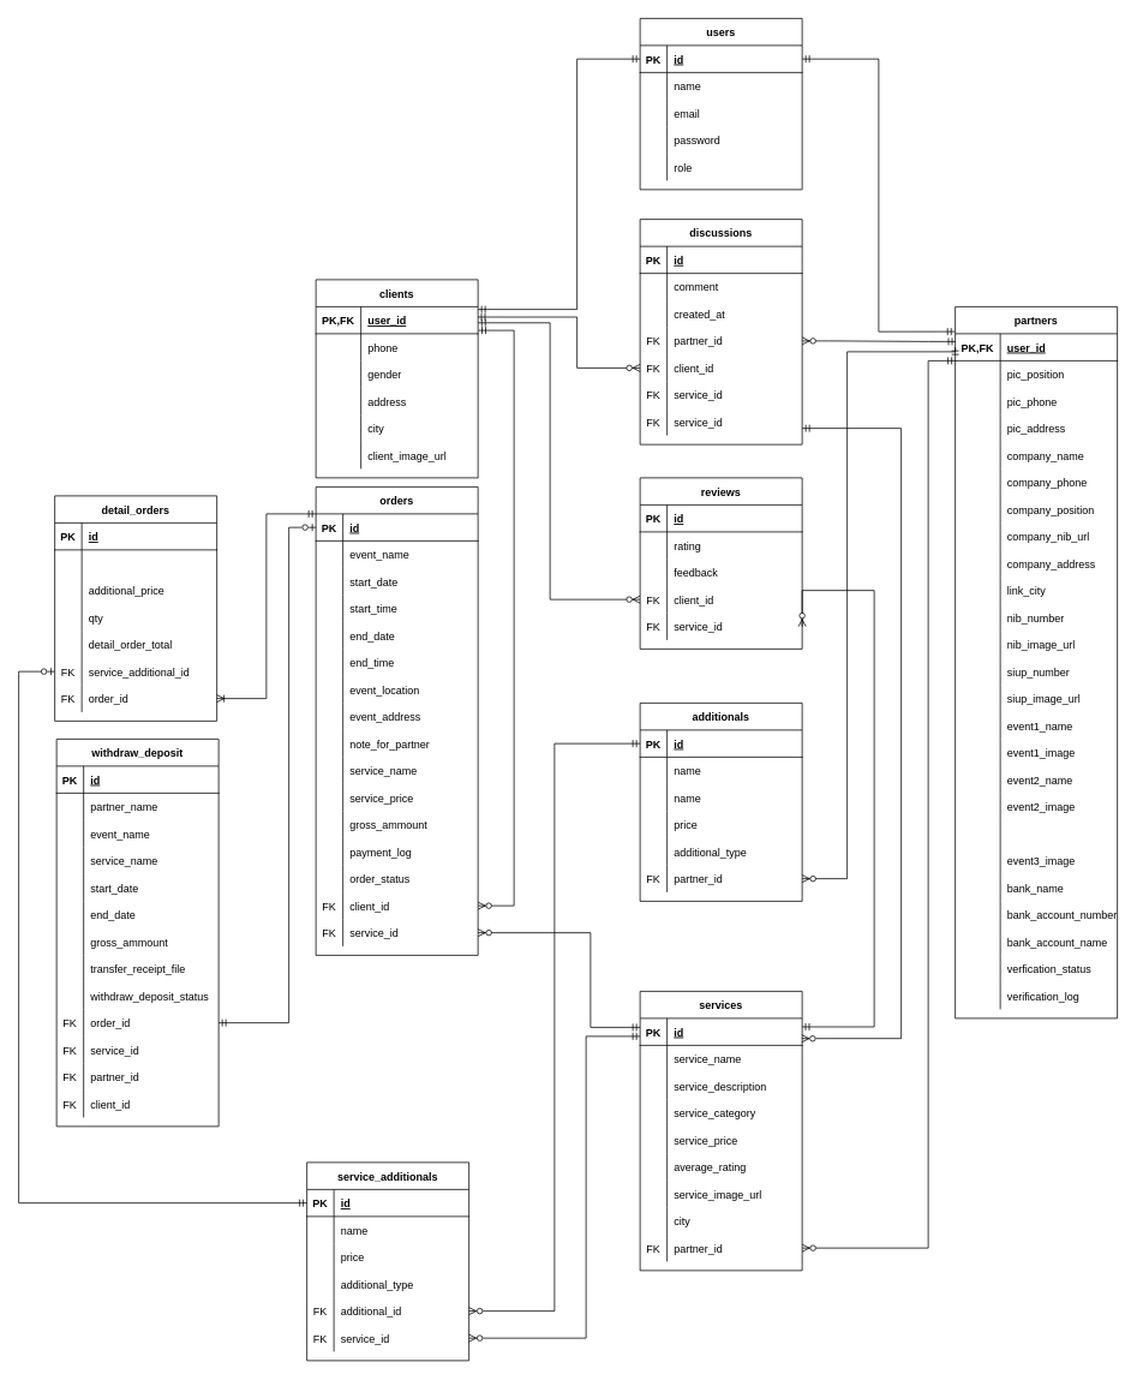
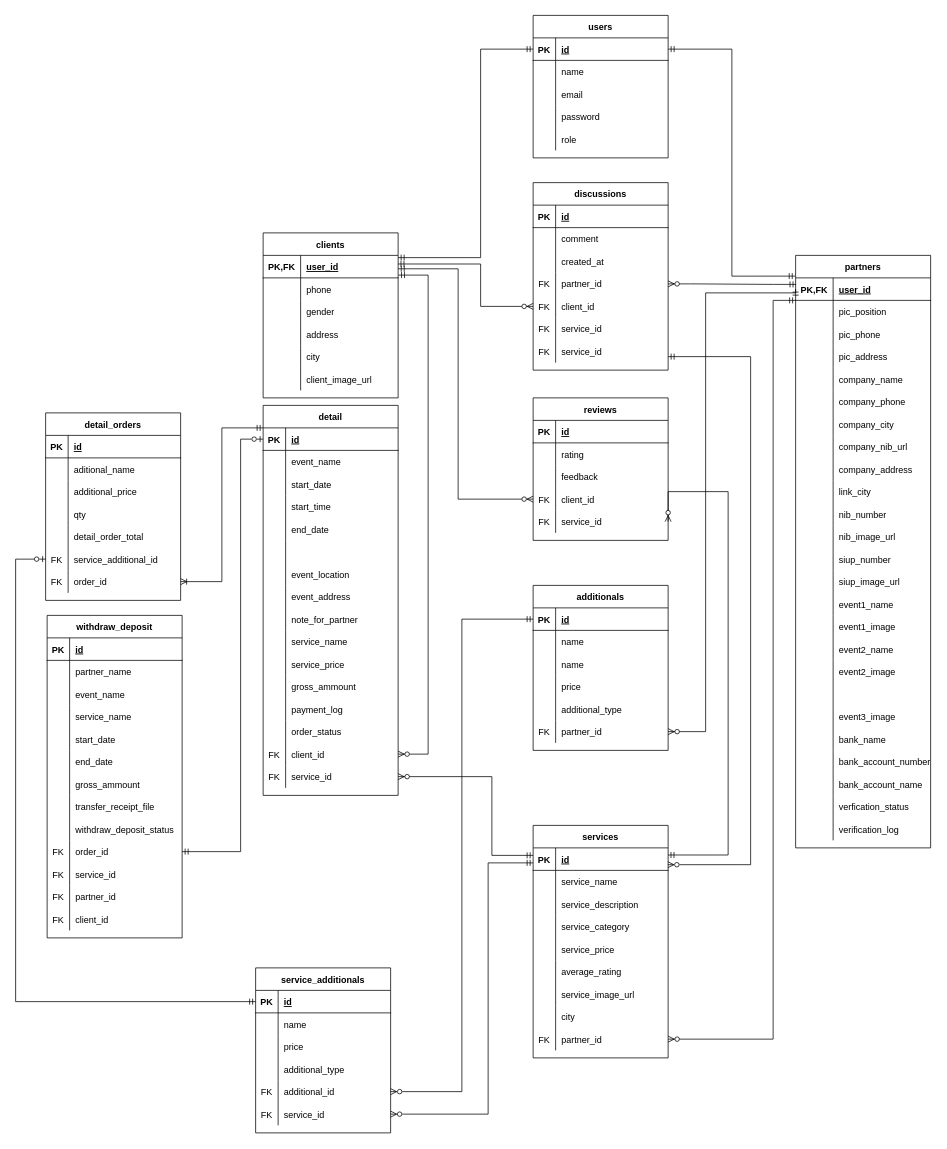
- <mxCell id="145" value="orders" style="shape=table;startSize=30;container=1;collapsible=1;childLayout=tableLayout;fixedRows=1;rowLines=0;fontStyle=1;align=center;resizeLast=1;" parent="1" vertex="1"><mxGeometry x="350" y="540" width="180" height="520" as="geometry" /></mxCell>
+ <mxCell id="145" value="detail" style="shape=table;startSize=30;container=1;collapsible=1;childLayout=tableLayout;fixedRows=1;rowLines=0;fontStyle=1;align=center;resizeLast=1;" parent="1" vertex="1"><mxGeometry x="350" y="540" width="180" height="520" as="geometry" /></mxCell>
- <mxCell id="42" value="company_position" style="shape=partialRectangle;connectable=0;fillColor=none;top=0;left=0;bottom=0;right=0;align=left;spacingLeft=6;overflow=hidden;" parent="40" vertex="1"><mxGeometry x="50" width="130" height="30" as="geometry"><mxRectangle width="130" height="30" as="alternateBounds" /></mxGeometry></mxCell>
+ <mxCell id="42" value="company_city" style="shape=partialRectangle;connectable=0;fillColor=none;top=0;left=0;bottom=0;right=0;align=left;spacingLeft=6;overflow=hidden;" parent="40" vertex="1"><mxGeometry x="50" width="130" height="30" as="geometry"><mxRectangle width="130" height="30" as="alternateBounds" /></mxGeometry></mxCell>
+ <mxCell id="284" value="aditional_name" style="shape=partialRectangle;connectable=0;fillColor=none;top=0;left=0;bottom=0;right=0;align=left;spacingLeft=6;overflow=hidden;" vertex="1" parent="282"><mxGeometry x="30" width="150" height="30" as="geometry"><mxRectangle width="150" height="30" as="alternateBounds" /></mxGeometry></mxCell>
- <mxCell id="163" value="end_time" style="shape=partialRectangle;connectable=0;fillColor=none;top=0;left=0;bottom=0;right=0;align=left;spacingLeft=6;overflow=hidden;" vertex="1" parent="161"><mxGeometry x="30" width="150" height="30" as="geometry"><mxRectangle width="150" height="30" as="alternateBounds" /></mxGeometry></mxCell>
